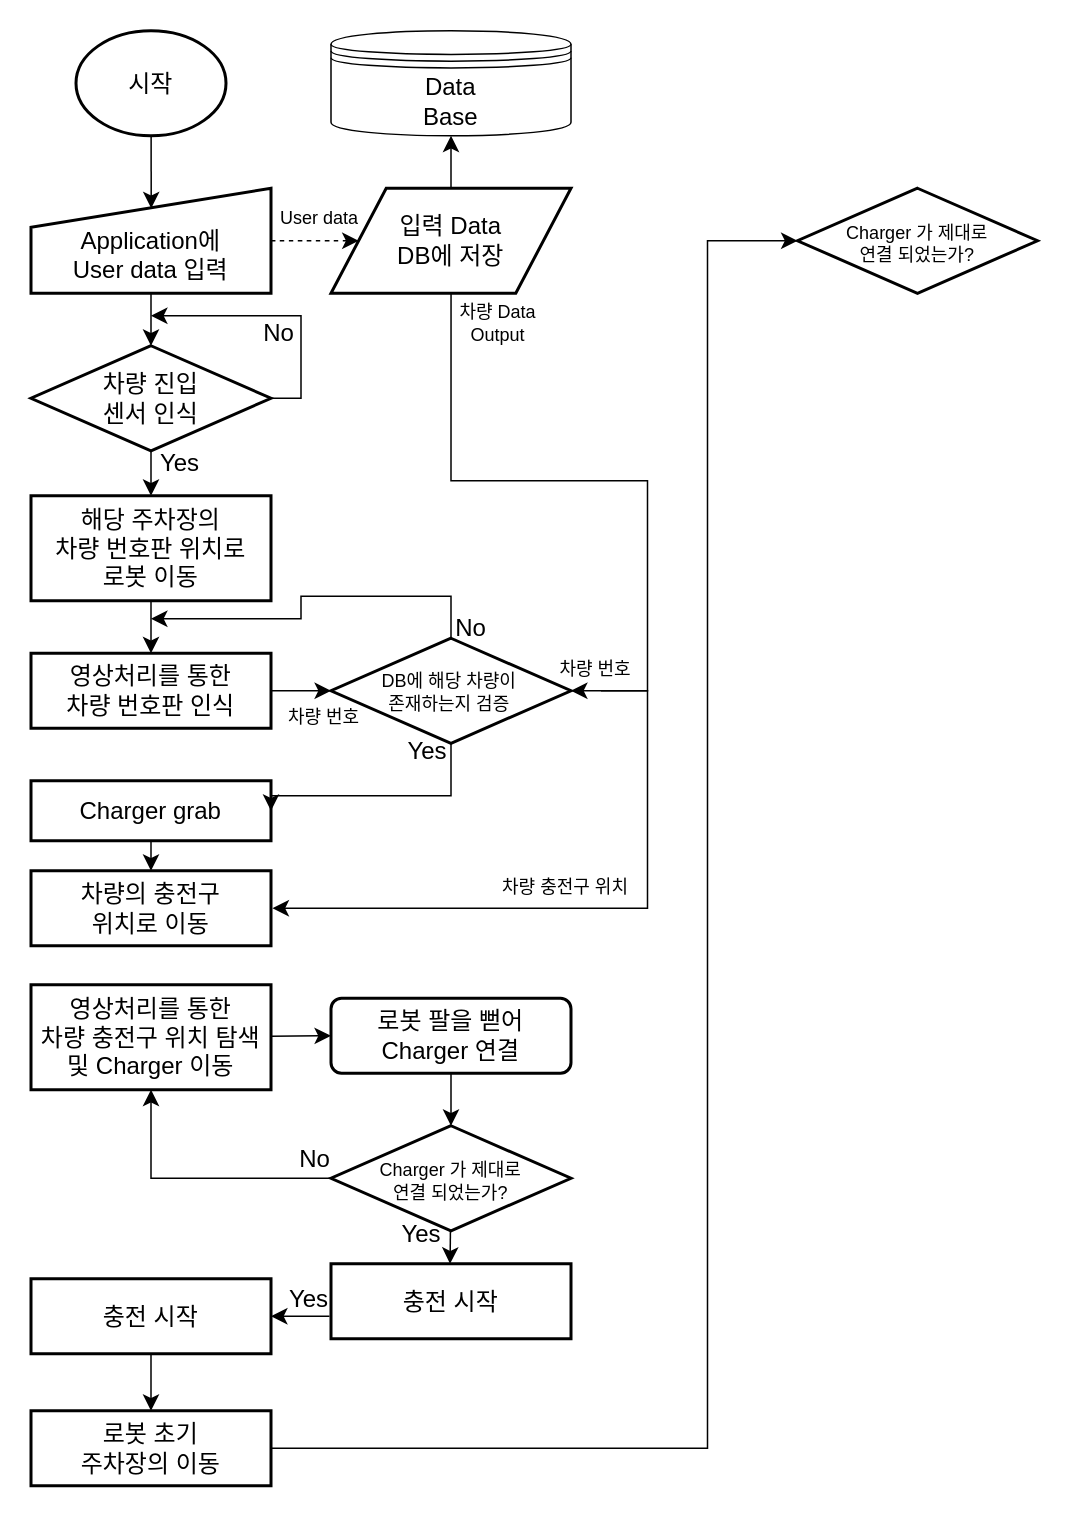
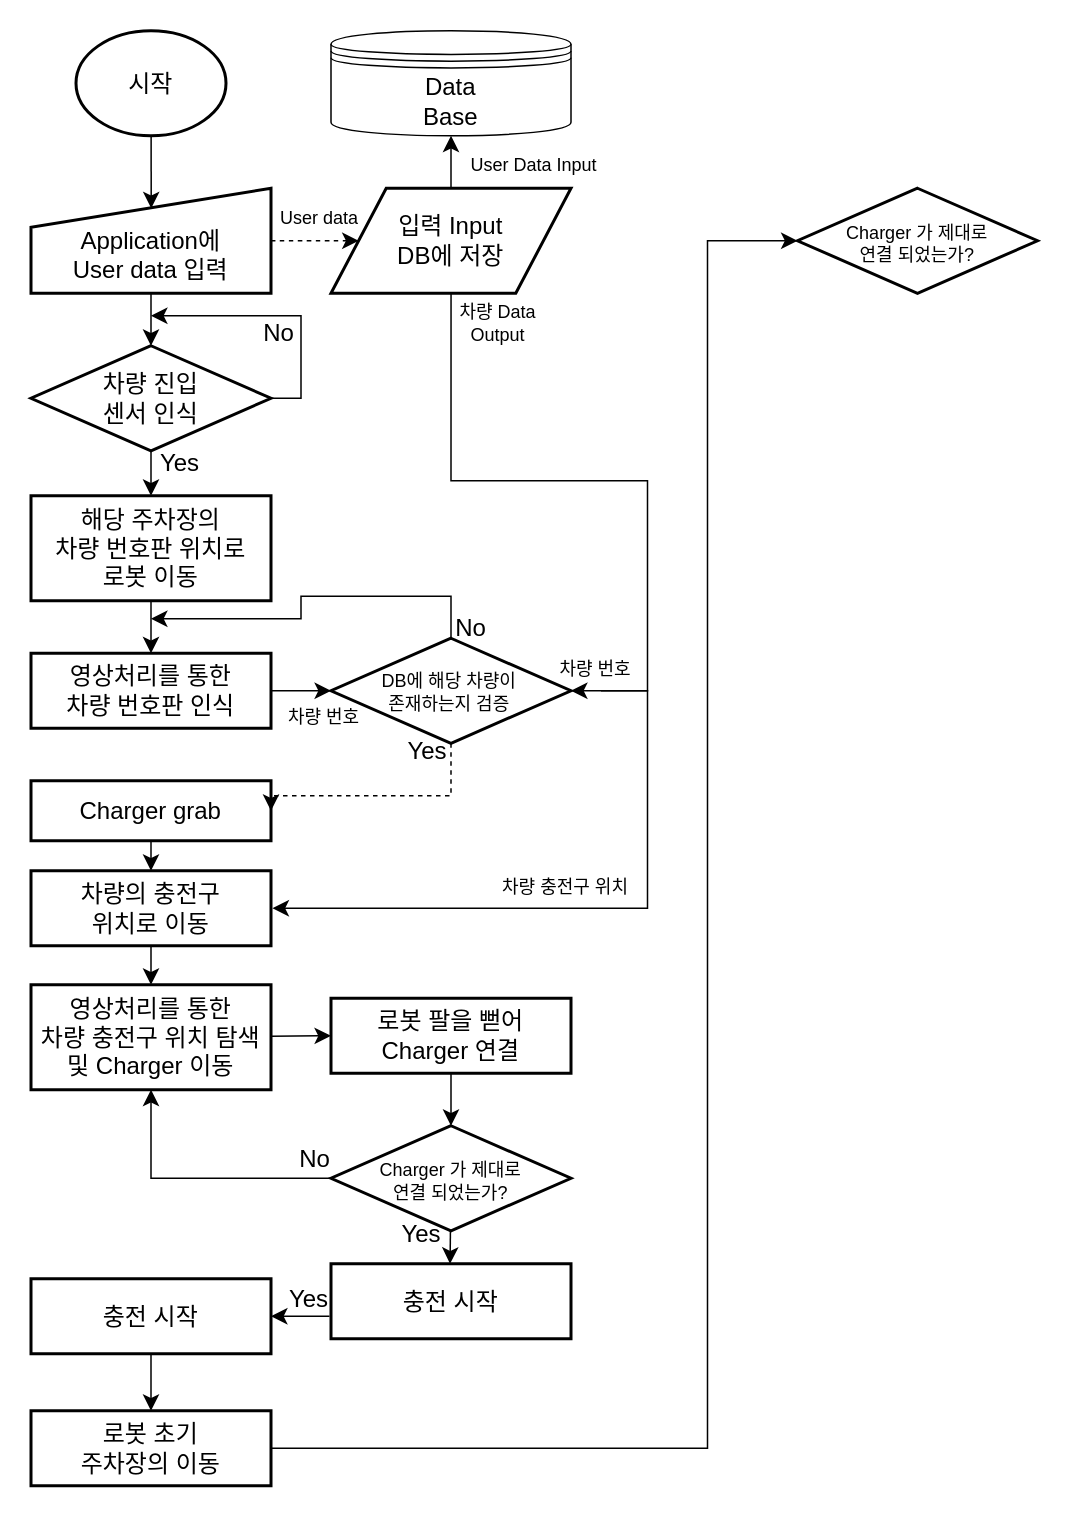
+ <mxCell id="24" value="User Data Input" style="text;html=1;align=center;verticalAlign=middle;resizable=0;points=[];autosize=1;strokeColor=none;fillColor=none;fontSize=12;labelBackgroundColor=none;rounded=0;" vertex="1" parent="1"><mxGeometry x="300" y="95" width="110" height="30" as="geometry" /></mxCell>
- <mxCell id="15" value="&lt;span style=&quot;color: rgb(0, 0, 0); font-family: Helvetica; font-size: 16px; font-style: normal; font-variant-ligatures: normal; font-variant-caps: normal; font-weight: 400; letter-spacing: normal; orphans: 2; text-align: center; text-indent: 0px; text-transform: none; widows: 2; word-spacing: 0px; -webkit-text-stroke-width: 0px; text-decoration-thickness: initial; text-decoration-style: initial; text-decoration-color: initial; float: none; display: inline !important;&quot;&gt;입력 Data&lt;br&gt;DB에 저장&lt;/span&gt;" style="shape=parallelogram;html=1;strokeWidth=2;perimeter=parallelogramPerimeter;whiteSpace=wrap;rounded=0;arcSize=12;size=0.23;fontSize=16;labelBackgroundColor=none;" vertex="1" parent="1"><mxGeometry x="220" y="125" width="160" height="70" as="geometry" /></mxCell>
+ <mxCell id="15" value="&lt;span style=&quot;color: rgb(0, 0, 0); font-family: Helvetica; font-size: 16px; font-style: normal; font-variant-ligatures: normal; font-variant-caps: normal; font-weight: 400; letter-spacing: normal; orphans: 2; text-align: center; text-indent: 0px; text-transform: none; widows: 2; word-spacing: 0px; -webkit-text-stroke-width: 0px; text-decoration-thickness: initial; text-decoration-style: initial; text-decoration-color: initial; float: none; display: inline !important;&quot;&gt;입력 Input&lt;br&gt;DB에 저장&lt;/span&gt;" style="shape=parallelogram;html=1;strokeWidth=2;perimeter=parallelogramPerimeter;whiteSpace=wrap;rounded=0;arcSize=12;size=0.23;fontSize=16;labelBackgroundColor=none;" vertex="1" parent="1"><mxGeometry x="220" y="125" width="160" height="70" as="geometry" /></mxCell>
- <mxCell id="28" value="" style="edgeStyle=segmentEdgeStyle;endArrow=classic;html=1;curved=0;rounded=0;endSize=8;startSize=8;fontSize=12;exitX=0.5;exitY=1;exitDx=0;exitDy=0;exitPerimeter=0;entryX=1;entryY=0.5;entryDx=0;entryDy=0;labelBackgroundColor=none;fontColor=default;" edge="1" parent="1" source="25" target="27"><mxGeometry width="50" height="50" relative="1" as="geometry"><mxPoint x="290" y="540" as="sourcePoint" /><mxPoint x="210" y="580" as="targetPoint" /><Array as="points"><mxPoint x="300" y="530" /></Array></mxGeometry></mxCell>
+ <mxCell id="28" value="" style="edgeStyle=segmentEdgeStyle;endArrow=classic;html=1;curved=0;rounded=0;endSize=8;startSize=8;fontSize=12;exitX=0.5;exitY=1;exitDx=0;exitDy=0;exitPerimeter=0;entryX=1;entryY=0.5;entryDx=0;entryDy=0;labelBackgroundColor=none;fontColor=default;dashed=1;" edge="1" parent="1" source="25" target="27"><mxGeometry width="50" height="50" relative="1" as="geometry"><mxPoint x="290" y="540" as="sourcePoint" /><mxPoint x="210" y="580" as="targetPoint" /><Array as="points"><mxPoint x="300" y="530" /></Array></mxGeometry></mxCell>
+ <mxCell id="31" style="edgeStyle=none;curved=1;rounded=0;orthogonalLoop=1;jettySize=auto;html=1;entryX=0.5;entryY=0;entryDx=0;entryDy=0;fontSize=12;startSize=8;endSize=8;labelBackgroundColor=none;fontColor=default;" edge="1" parent="1" source="32" target="37"><mxGeometry relative="1" as="geometry" /></mxCell>
- <mxCell id="40" value="로봇 팔을 뻗어&lt;br&gt;Charger 연결" style="whiteSpace=wrap;html=1;absoluteArcSize=1;arcSize=14;strokeWidth=2;fontSize=16;labelBackgroundColor=none;rounded=1;" vertex="1" parent="1"><mxGeometry x="220" y="665" width="160" height="50" as="geometry" /></mxCell>
+ <mxCell id="40" value="로봇 팔을 뻗어&lt;br&gt;Charger 연결" style="rounded=0;whiteSpace=wrap;html=1;absoluteArcSize=1;arcSize=14;strokeWidth=2;fontSize=16;labelBackgroundColor=none;" vertex="1" parent="1"><mxGeometry x="220" y="665" width="160" height="50" as="geometry" /></mxCell>
